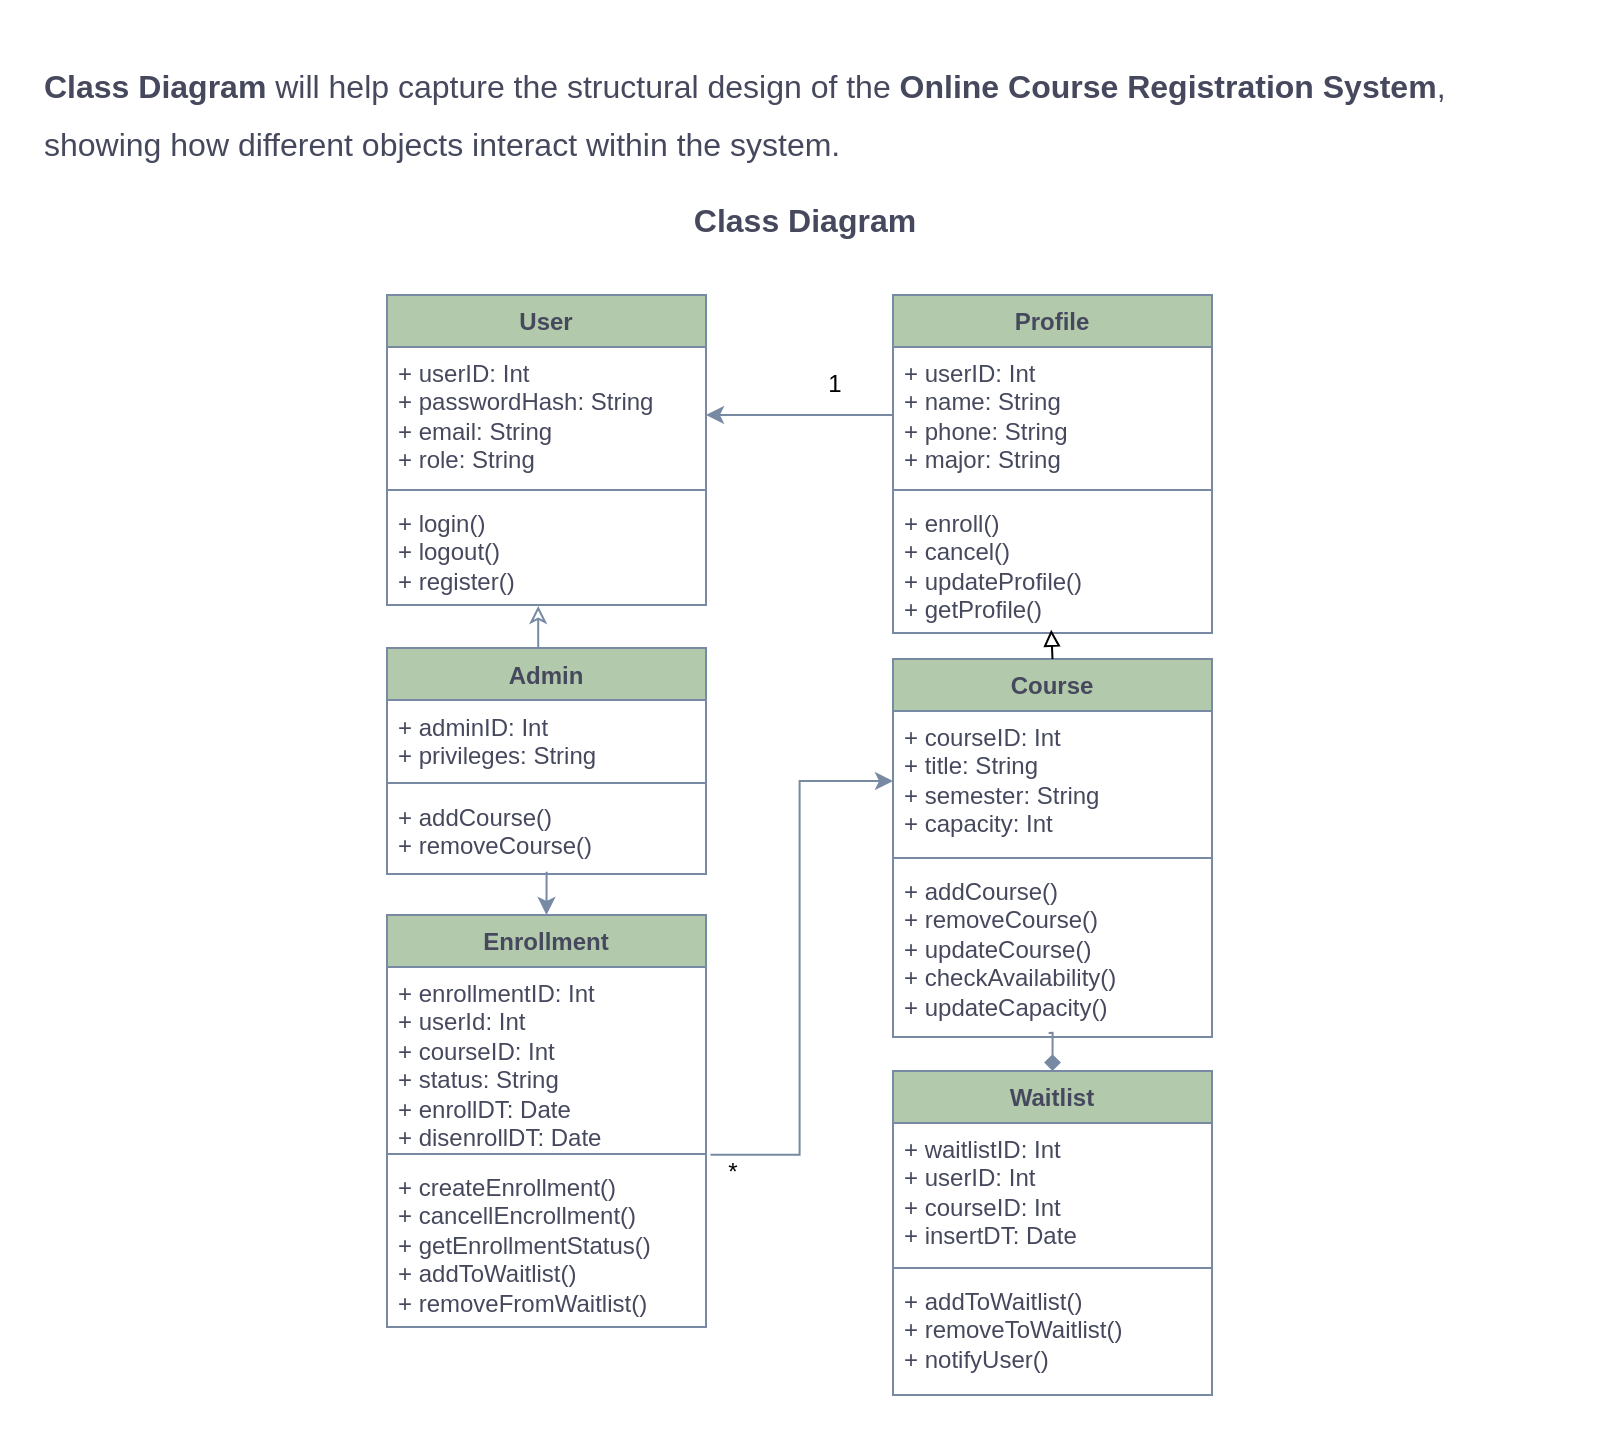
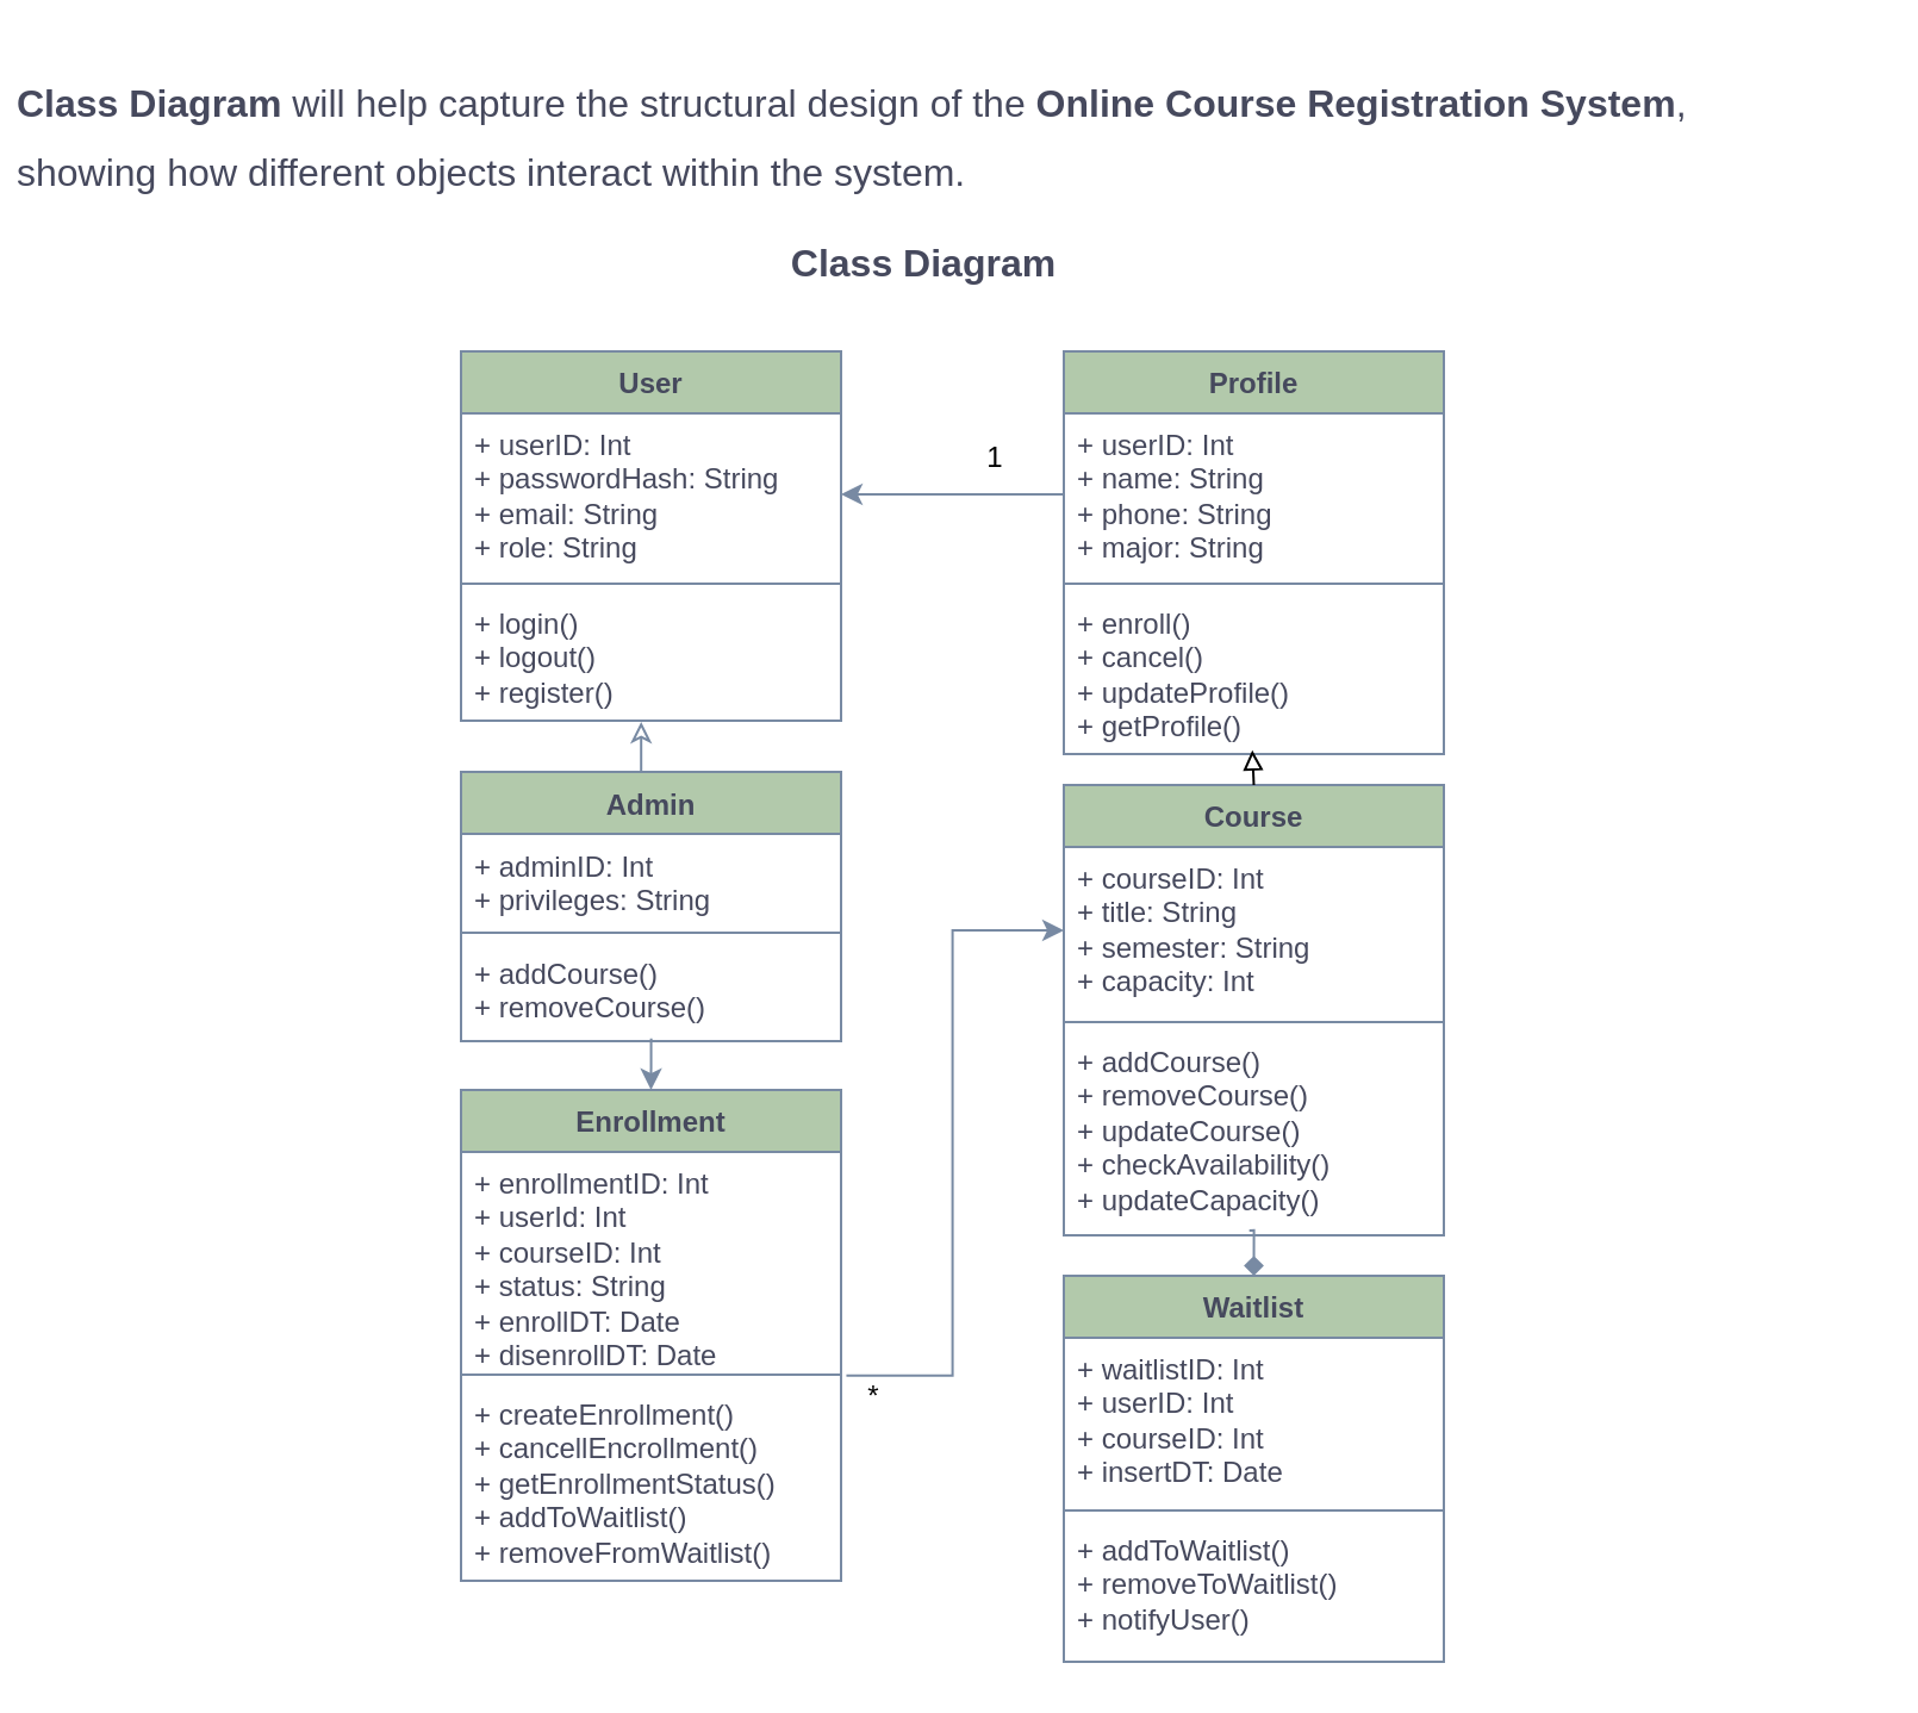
- <mxCell id="26" value="&lt;h1 style=&quot;margin-top: 0px;&quot;&gt;&lt;font style=&quot;font-size: 16px;&quot;&gt;&lt;font style=&quot;&quot;&gt;Class Diagram&lt;/font&gt;&lt;font style=&quot;font-weight: normal;&quot;&gt; will help capture the structural design of the &lt;/font&gt;&lt;font style=&quot;&quot;&gt;Online Course Registration System&lt;/font&gt;&lt;font style=&quot;font-weight: normal;&quot;&gt;, showing how different objects interact within the system.&lt;/font&gt;&lt;/font&gt;&lt;/h1&gt;&lt;div style=&quot;text-align: center;&quot;&gt;&lt;font style=&quot;font-size: 16px;&quot;&gt;&lt;b style=&quot;&quot;&gt;Class Diagram&lt;/b&gt;&lt;/font&gt;&lt;/div&gt;" style="text;html=1;whiteSpace=wrap;overflow=hidden;rounded=0;fontColor=#46495D;" parent="1" vertex="1"><mxGeometry x="20" y="20" width="763" height="120" as="geometry" /></mxCell>
+ <mxCell id="26" value="&lt;h1 style=&quot;margin-top: 0px;&quot;&gt;&lt;font style=&quot;font-size: 16px;&quot;&gt;&lt;font style=&quot;&quot;&gt;Class Diagram&lt;/font&gt;&lt;font style=&quot;font-weight: normal;&quot;&gt; will help capture the structural design of the &lt;/font&gt;&lt;font style=&quot;&quot;&gt;Online Course Registration System&lt;/font&gt;&lt;font style=&quot;font-weight: normal;&quot;&gt;, showing how different objects interact within the system.&lt;/font&gt;&lt;/font&gt;&lt;/h1&gt;&lt;div style=&quot;text-align: center;&quot;&gt;&lt;font style=&quot;font-size: 16px;&quot;&gt;&lt;b style=&quot;&quot;&gt;Class Diagram&lt;/b&gt;&lt;/font&gt;&lt;/div&gt;" style="text;html=1;whiteSpace=wrap;overflow=hidden;rounded=0;fontColor=#46495D;" parent="1" vertex="1"><mxGeometry x="5" y="20" width="763" height="120" as="geometry" /></mxCell>
